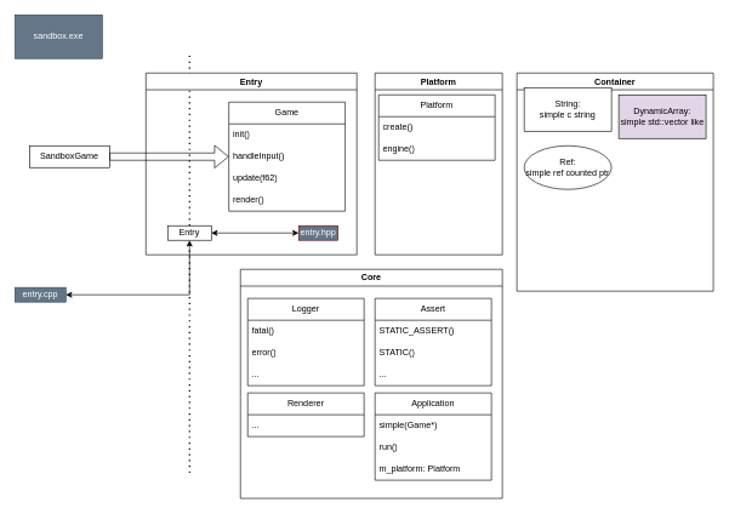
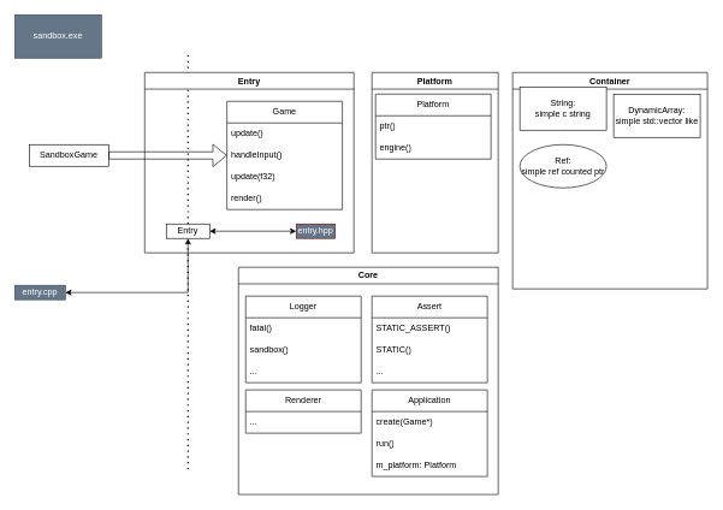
- <mxCell id="9" value="&lt;div&gt;DynamicArray:&lt;/div&gt;&lt;div&gt;simple std::vector like&lt;br&gt;&lt;/div&gt;" style="rounded=0;whiteSpace=wrap;html=1;fillColor=#e1d5e7;" vertex="1" parent="7"><mxGeometry x="140" y="30" width="120" height="60" as="geometry" /></mxCell>
+ <mxCell id="9" value="&lt;div&gt;DynamicArray:&lt;/div&gt;&lt;div&gt;simple std::vector like&lt;br&gt;&lt;/div&gt;" style="rounded=0;whiteSpace=wrap;html=1;" vertex="1" parent="7"><mxGeometry x="140" y="30" width="120" height="60" as="geometry" /></mxCell>
- <mxCell id="28" value="&lt;div&gt;create()&lt;/div&gt;" style="text;strokeColor=none;fillColor=none;align=left;verticalAlign=middle;spacingLeft=4;spacingRight=4;overflow=hidden;points=[[0,0.5],[1,0.5]];portConstraint=eastwest;rotatable=0;whiteSpace=wrap;html=1;" vertex="1" parent="27"><mxGeometry y="30" width="160" height="30" as="geometry" /></mxCell>
+ <mxCell id="28" value="&lt;div&gt;ptr()&lt;/div&gt;" style="text;strokeColor=none;fillColor=none;align=left;verticalAlign=middle;spacingLeft=4;spacingRight=4;overflow=hidden;points=[[0,0.5],[1,0.5]];portConstraint=eastwest;rotatable=0;whiteSpace=wrap;html=1;" vertex="1" parent="27"><mxGeometry y="30" width="160" height="30" as="geometry" /></mxCell>
- <mxCell id="32" value="init()" style="text;strokeColor=none;fillColor=none;align=left;verticalAlign=middle;spacingLeft=4;spacingRight=4;overflow=hidden;points=[[0,0.5],[1,0.5]];portConstraint=eastwest;rotatable=0;whiteSpace=wrap;html=1;" vertex="1" parent="31"><mxGeometry y="30" width="160" height="30" as="geometry" /></mxCell>
+ <mxCell id="32" value="update()" style="text;strokeColor=none;fillColor=none;align=left;verticalAlign=middle;spacingLeft=4;spacingRight=4;overflow=hidden;points=[[0,0.5],[1,0.5]];portConstraint=eastwest;rotatable=0;whiteSpace=wrap;html=1;" vertex="1" parent="31"><mxGeometry y="30" width="160" height="30" as="geometry" /></mxCell>
- <mxCell id="34" value="update(f62)" style="text;strokeColor=none;fillColor=none;align=left;verticalAlign=middle;spacingLeft=4;spacingRight=4;overflow=hidden;points=[[0,0.5],[1,0.5]];portConstraint=eastwest;rotatable=0;whiteSpace=wrap;html=1;" vertex="1" parent="31"><mxGeometry y="90" width="160" height="30" as="geometry" /></mxCell>
+ <mxCell id="34" value="update(f32)" style="text;strokeColor=none;fillColor=none;align=left;verticalAlign=middle;spacingLeft=4;spacingRight=4;overflow=hidden;points=[[0,0.5],[1,0.5]];portConstraint=eastwest;rotatable=0;whiteSpace=wrap;html=1;" vertex="1" parent="31"><mxGeometry y="90" width="160" height="30" as="geometry" /></mxCell>
- <mxCell id="14" value="error()" style="text;strokeColor=none;fillColor=none;align=left;verticalAlign=middle;spacingLeft=4;spacingRight=4;overflow=hidden;points=[[0,0.5],[1,0.5]];portConstraint=eastwest;rotatable=0;whiteSpace=wrap;html=1;" vertex="1" parent="12"><mxGeometry y="60" width="160" height="30" as="geometry" /></mxCell>
+ <mxCell id="14" value="sandbox()" style="text;strokeColor=none;fillColor=none;align=left;verticalAlign=middle;spacingLeft=4;spacingRight=4;overflow=hidden;points=[[0,0.5],[1,0.5]];portConstraint=eastwest;rotatable=0;whiteSpace=wrap;html=1;" vertex="1" parent="12"><mxGeometry y="60" width="160" height="30" as="geometry" /></mxCell>
- <mxCell id="23" value="&lt;div&gt;simple(Game*)&lt;/div&gt;" style="text;strokeColor=none;fillColor=none;align=left;verticalAlign=middle;spacingLeft=4;spacingRight=4;overflow=hidden;points=[[0,0.5],[1,0.5]];portConstraint=eastwest;rotatable=0;whiteSpace=wrap;html=1;" vertex="1" parent="22"><mxGeometry y="30" width="160" height="30" as="geometry" /></mxCell>
+ <mxCell id="23" value="&lt;div&gt;create(Game*)&lt;/div&gt;" style="text;strokeColor=none;fillColor=none;align=left;verticalAlign=middle;spacingLeft=4;spacingRight=4;overflow=hidden;points=[[0,0.5],[1,0.5]];portConstraint=eastwest;rotatable=0;whiteSpace=wrap;html=1;" vertex="1" parent="22"><mxGeometry y="30" width="160" height="30" as="geometry" /></mxCell>
